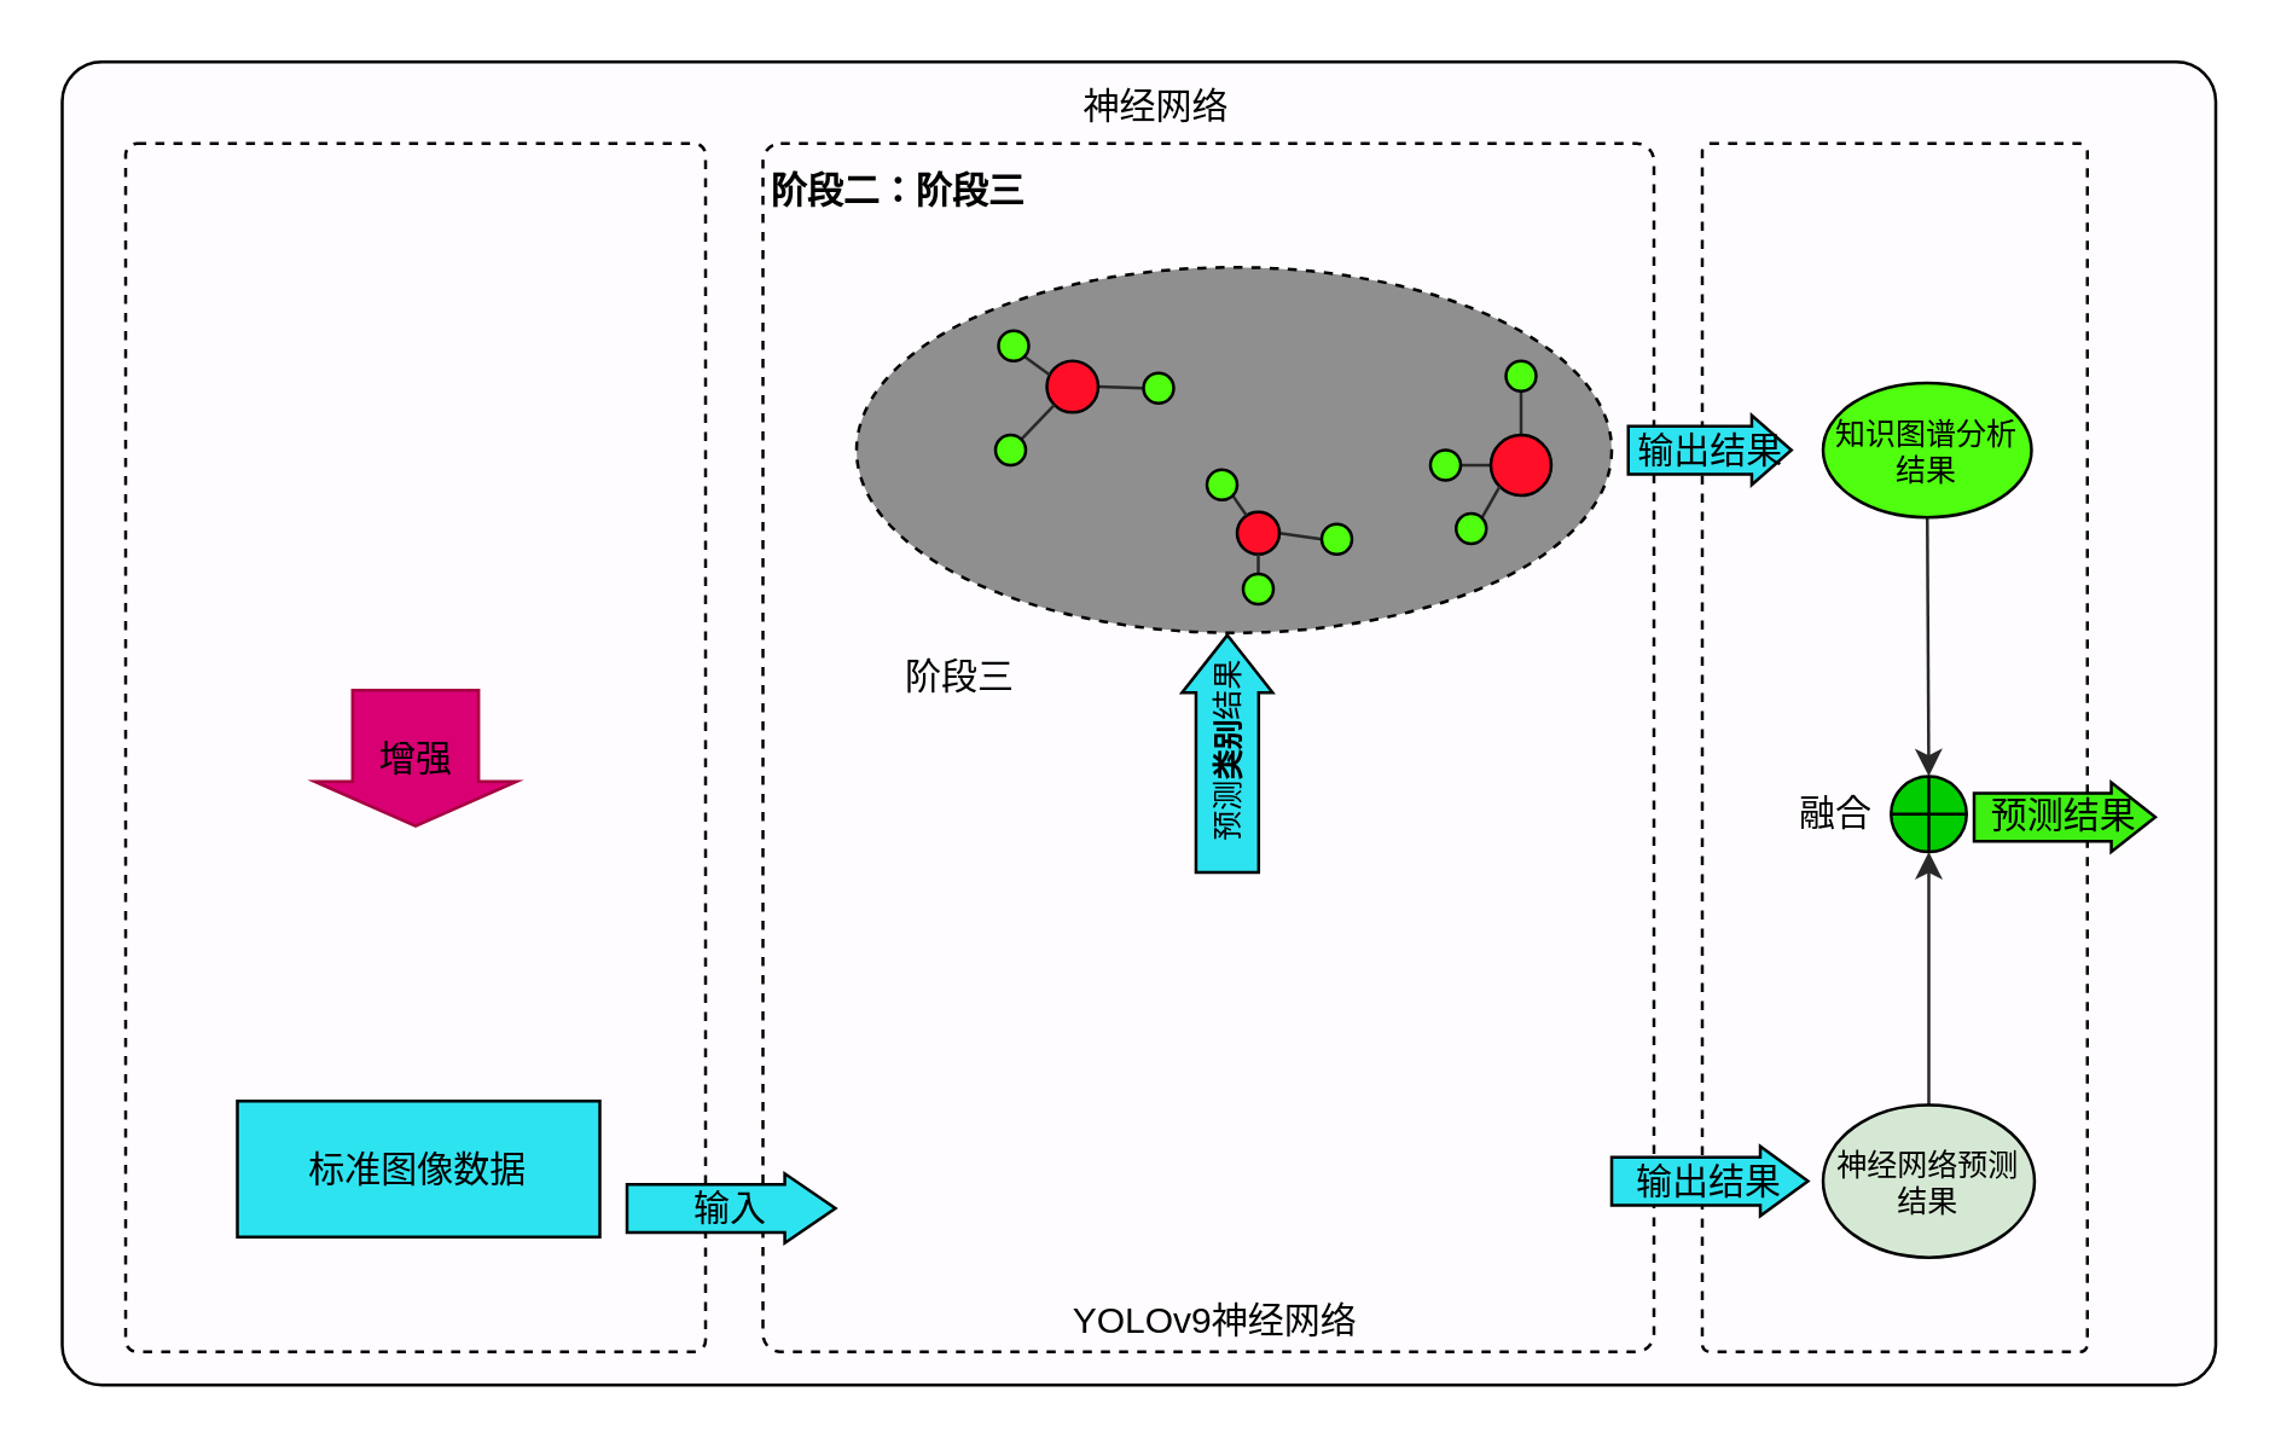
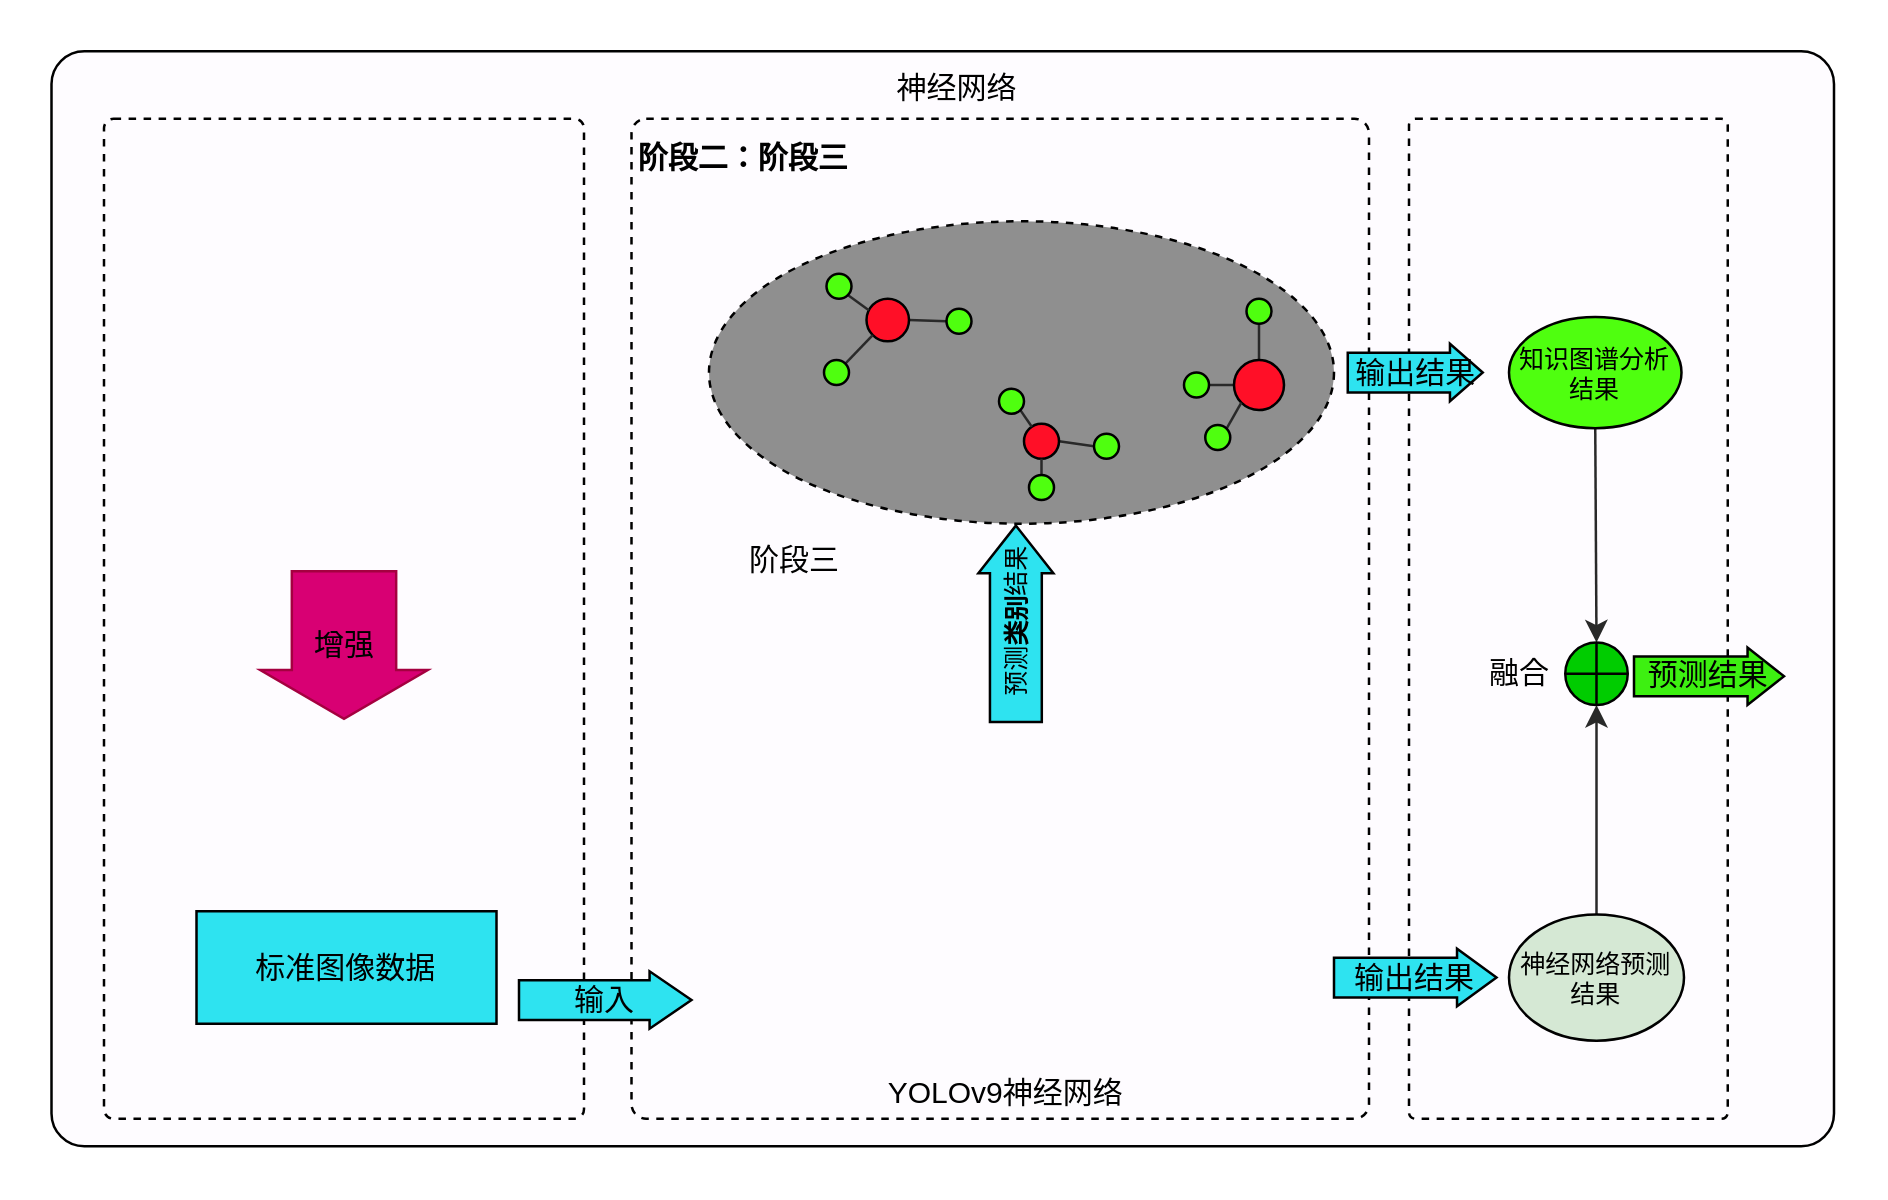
- <mxCell id="6" value="&lt;font color=&quot;#000000&quot;&gt;增强&lt;/font&gt;" style="shape=singleArrow;direction=south;whiteSpace=wrap;html=1;strokeColor=#A50040;fontColor=#ffffff;fillColor=#d80073;arrowWidth=0.623;arrowSize=0.33;" vertex="1" parent="1"><mxGeometry x="103.5" y="228" width="67" height="45" as="geometry" /></mxCell>
+ <mxCell id="6" value="&lt;font color=&quot;#000000&quot;&gt;增强&lt;/font&gt;" style="shape=singleArrow;direction=south;whiteSpace=wrap;html=1;strokeColor=#A50040;fontColor=#ffffff;fillColor=#d80073;arrowWidth=0.623;arrowSize=0.33;" vertex="1" parent="1"><mxGeometry x="103.5" y="228" width="67" height="59" as="geometry" /></mxCell>
